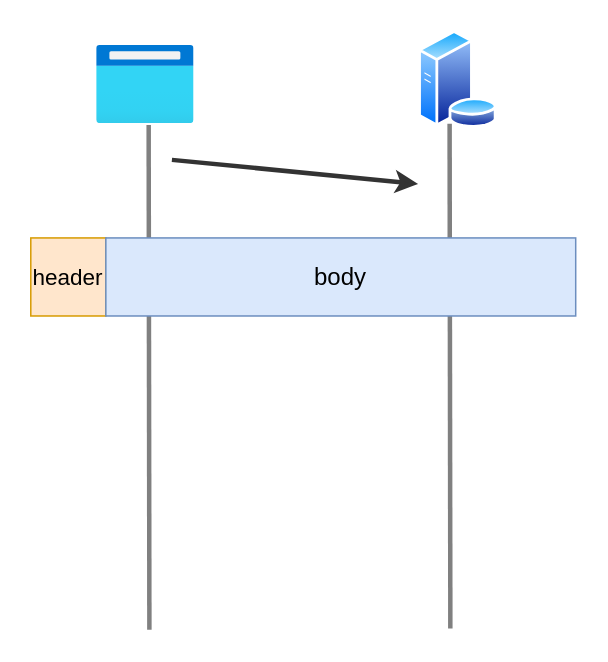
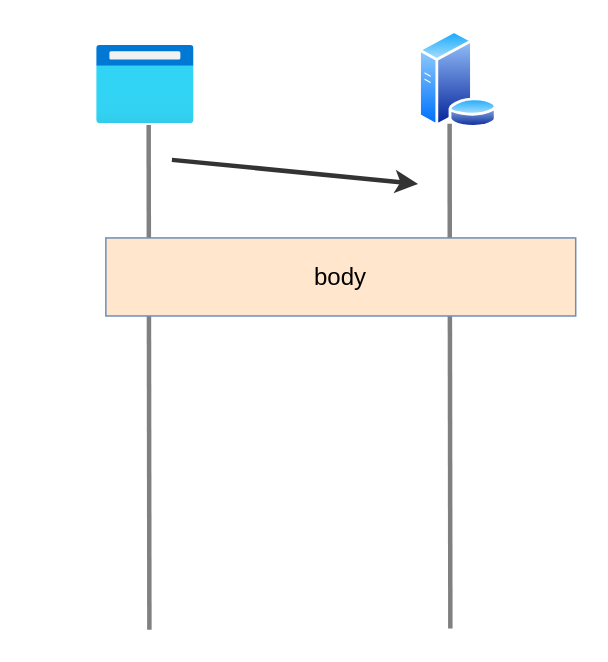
- <mxCell id="8" value="&lt;font style=&quot;font-size: 15px&quot;&gt;header&lt;/font&gt;" style="rounded=0;whiteSpace=wrap;html=1;fillColor=#ffe6cc;strokeColor=#d79b00;" parent="7" vertex="1"><mxGeometry width="50" height="52" as="geometry" /></mxCell>
- <mxCell id="9" value="&lt;font style=&quot;font-size: 16px&quot;&gt;body&lt;/font&gt;" style="rounded=0;whiteSpace=wrap;html=1;fillColor=#dae8fc;strokeColor=#6c8ebf;" parent="7" vertex="1"><mxGeometry x="50" width="313" height="52" as="geometry" /></mxCell>
+ <mxCell id="9" value="&lt;font style=&quot;font-size: 16px&quot;&gt;body&lt;/font&gt;" style="rounded=0;whiteSpace=wrap;html=1;fillColor=#ffe6cc;strokeColor=#6c8ebf;" parent="7" vertex="1"><mxGeometry x="50" width="313" height="52" as="geometry" /></mxCell>
